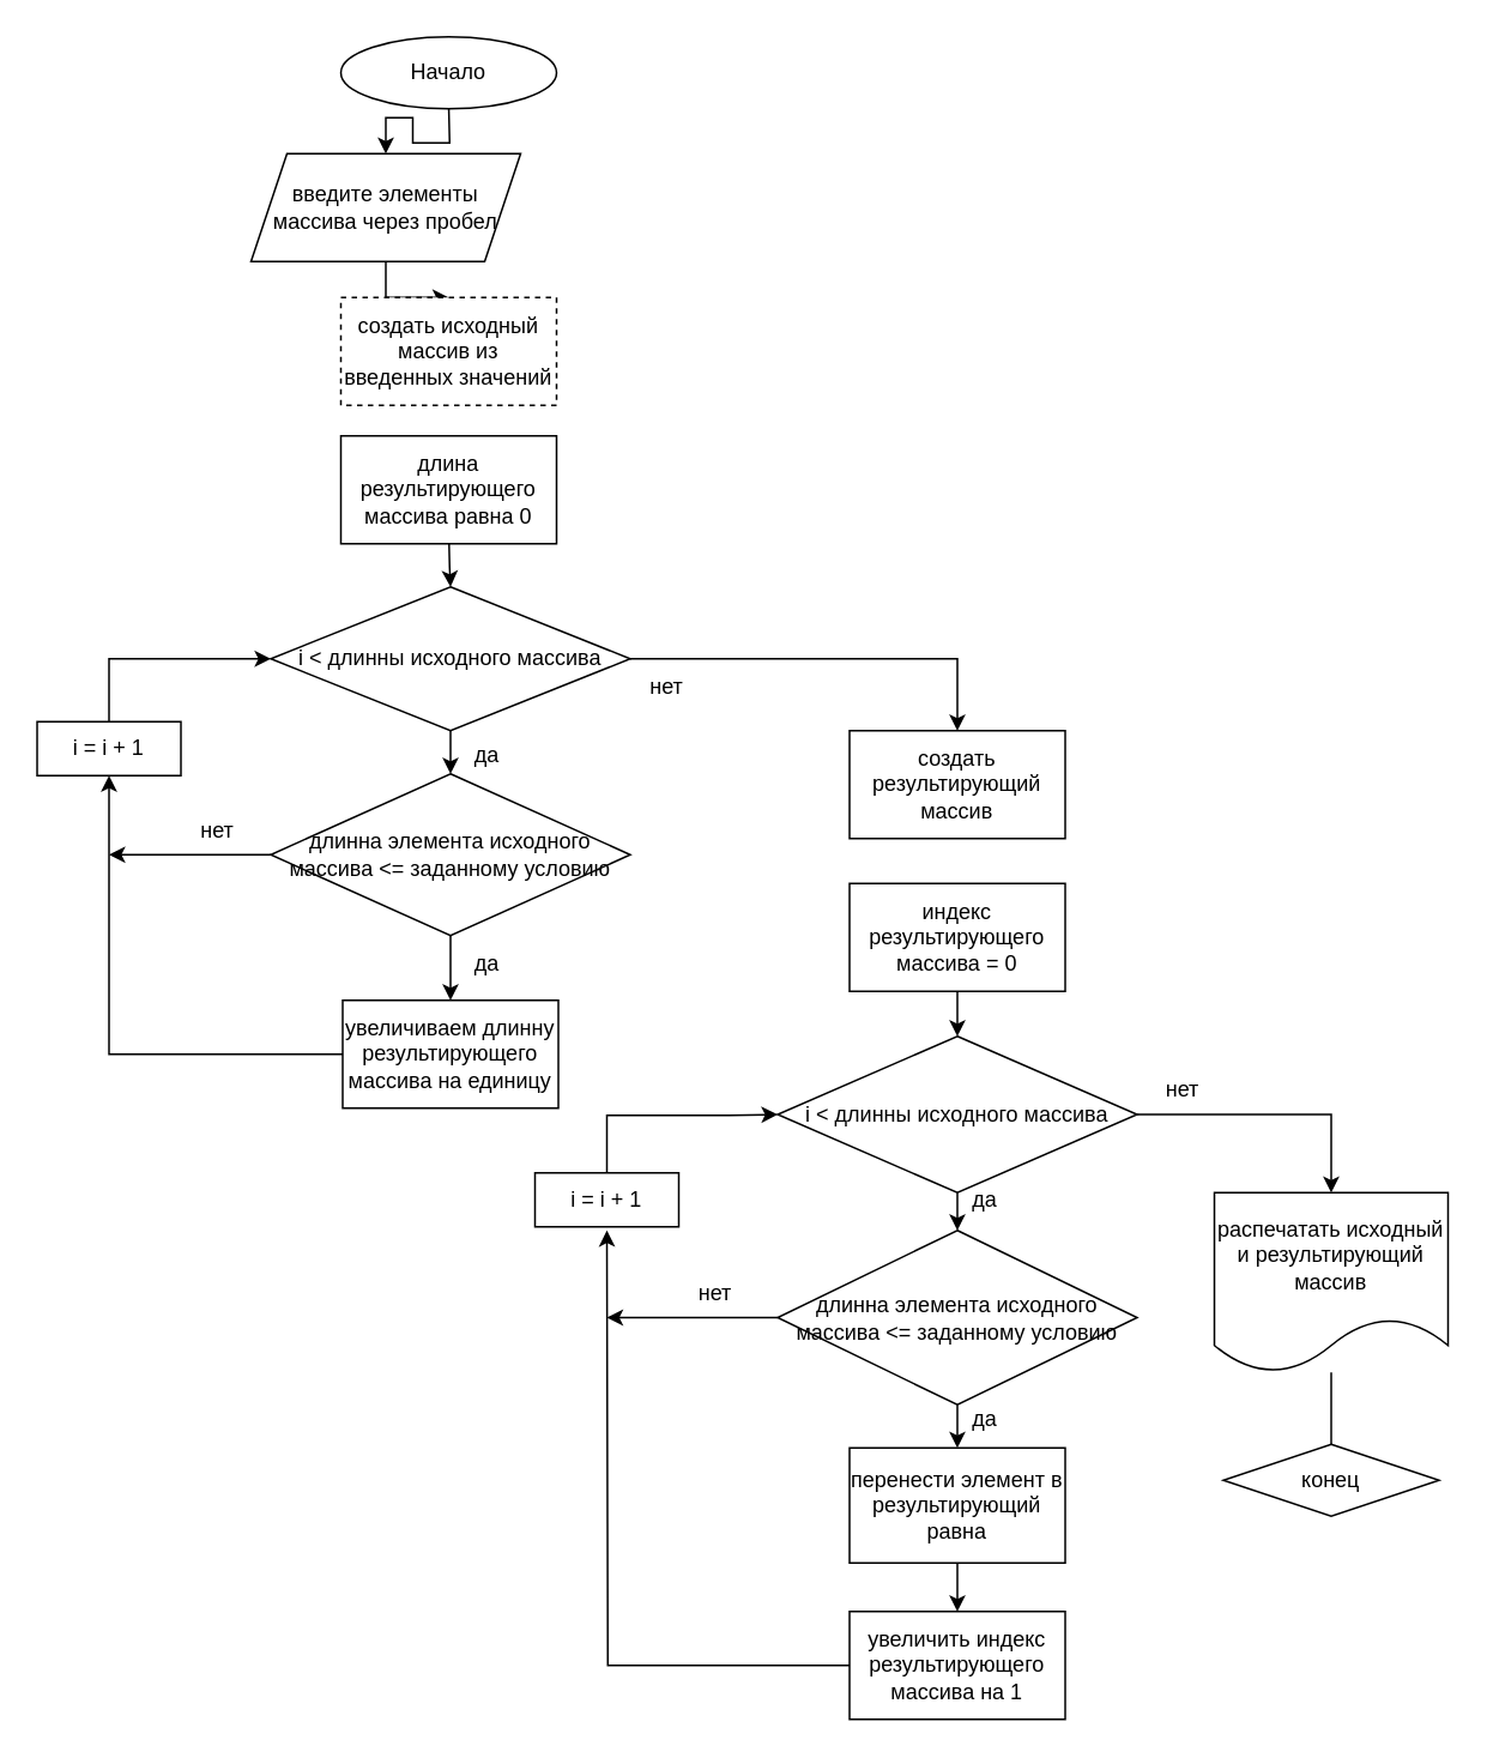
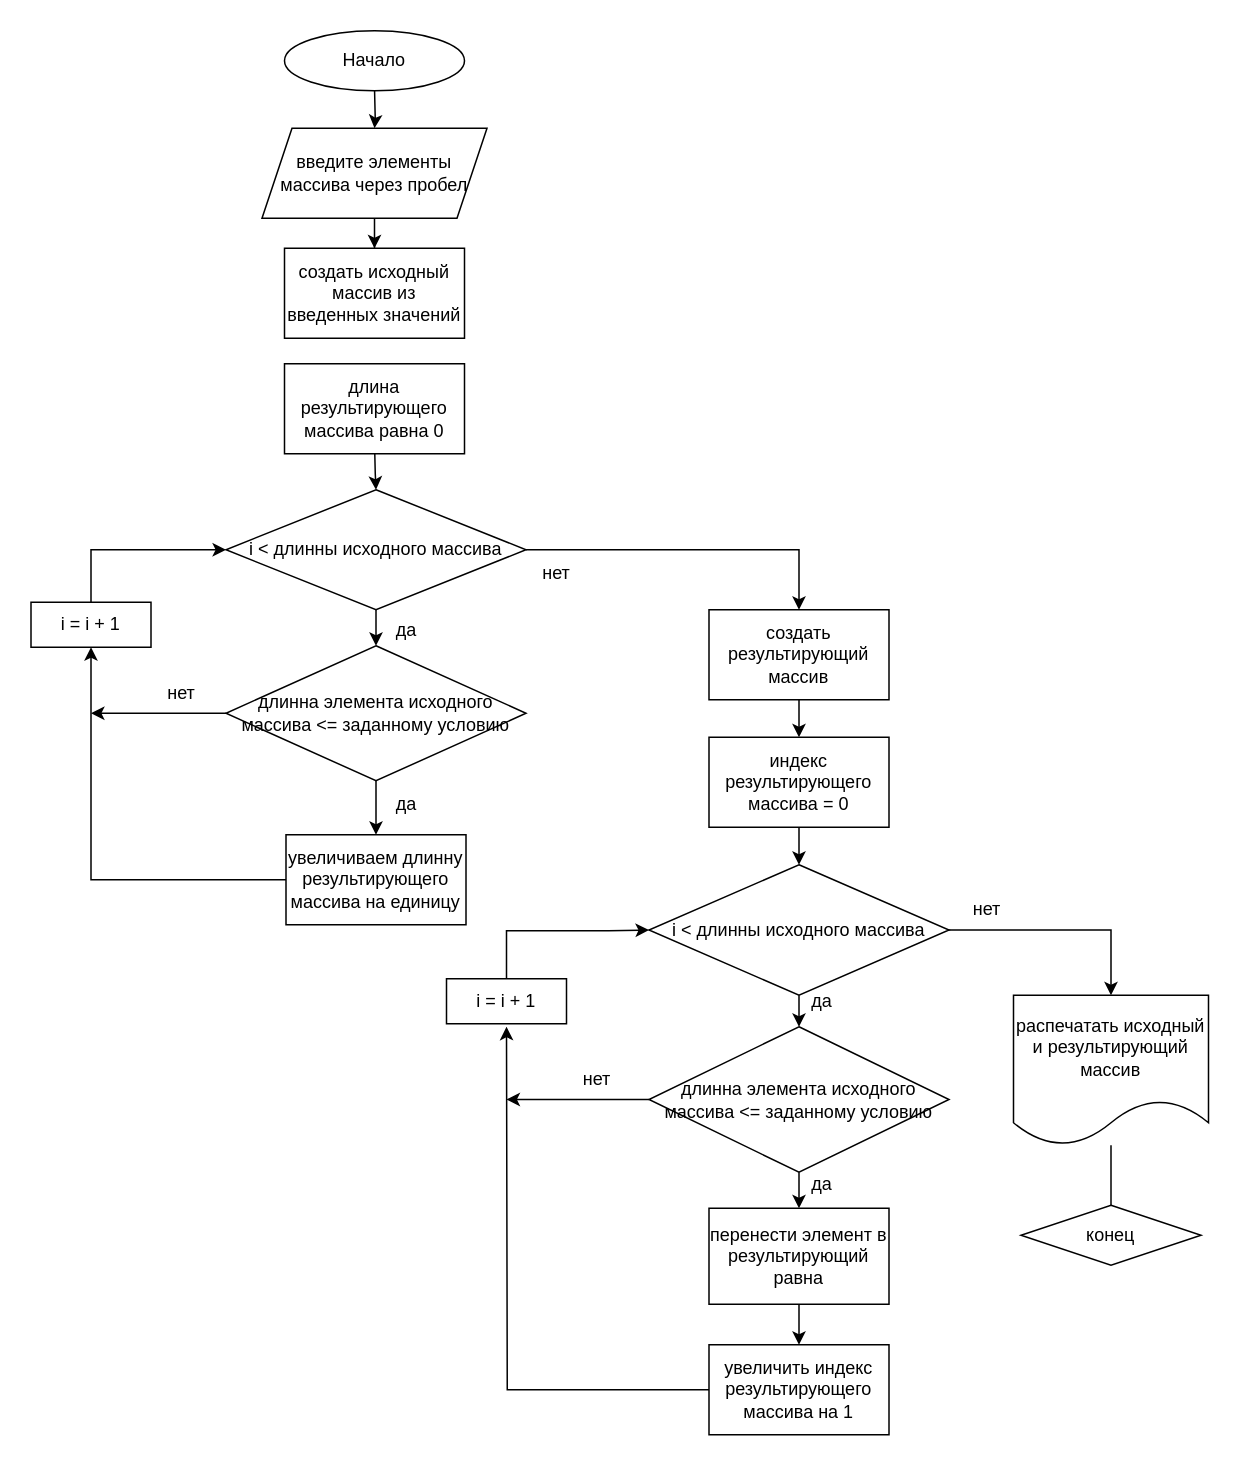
- <mxCell id="5" value="введите элементы массива через пробел" style="shape=parallelogram;perimeter=parallelogramPerimeter;whiteSpace=wrap;html=1;fixedSize=1;" vertex="1" parent="1"><mxGeometry x="139" y="85" width="150" height="60" as="geometry" /></mxCell>
+ <mxCell id="5" value="введите элементы массива через пробел" style="shape=parallelogram;perimeter=parallelogramPerimeter;whiteSpace=wrap;html=1;fixedSize=1;" vertex="1" parent="1"><mxGeometry x="174" y="85" width="150" height="60" as="geometry" /></mxCell>
- <mxCell id="6" value="создать исходный массив из введенных значений" style="rounded=0;whiteSpace=wrap;html=1;dashed=1;" vertex="1" parent="1"><mxGeometry x="189" y="165" width="120" height="60" as="geometry" /></mxCell>
+ <mxCell id="6" value="создать исходный массив из введенных значений" style="rounded=0;whiteSpace=wrap;html=1;" vertex="1" parent="1"><mxGeometry x="189" y="165" width="120" height="60" as="geometry" /></mxCell>
+ <mxCell id="19" value="" style="edgeStyle=orthogonalEdgeStyle;rounded=0;orthogonalLoop=1;jettySize=auto;html=1;" edge="1" parent="1" source="20" target="32"><mxGeometry relative="1" as="geometry" /></mxCell>
